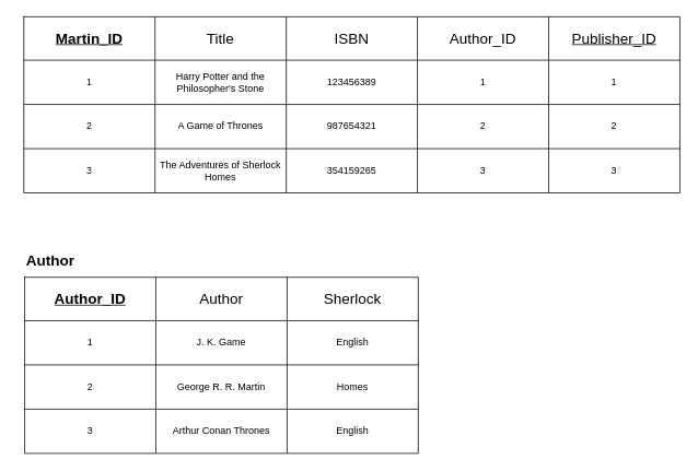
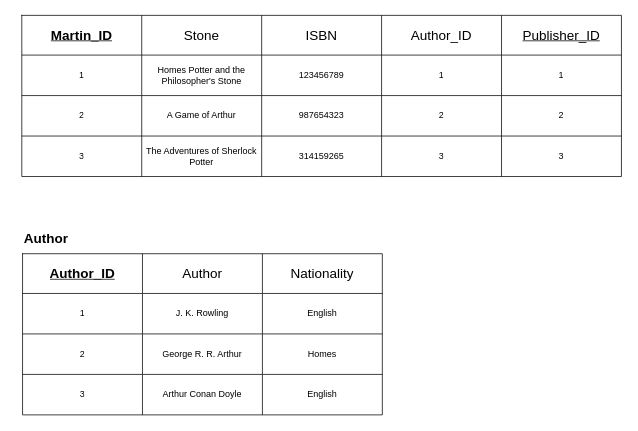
- <mxCell id="5" value="&lt;span style=&quot;font-size: 18px;&quot;&gt;Title&lt;/span&gt;" style="shape=partialRectangle;html=1;whiteSpace=wrap;connectable=0;overflow=hidden;fillColor=none;top=0;left=0;bottom=0;right=0;pointerEvents=1;" parent="3" vertex="1"><mxGeometry x="160" width="160" height="53" as="geometry"><mxRectangle width="160" height="53" as="alternateBounds" /></mxGeometry></mxCell>
+ <mxCell id="5" value="&lt;span style=&quot;font-size: 18px;&quot;&gt;Stone&lt;/span&gt;" style="shape=partialRectangle;html=1;whiteSpace=wrap;connectable=0;overflow=hidden;fillColor=none;top=0;left=0;bottom=0;right=0;pointerEvents=1;" parent="3" vertex="1"><mxGeometry x="160" width="160" height="53" as="geometry"><mxRectangle width="160" height="53" as="alternateBounds" /></mxGeometry></mxCell>
- <mxCell id="11" value="Harry Potter and the Philosopher's Stone" style="shape=partialRectangle;html=1;whiteSpace=wrap;connectable=0;overflow=hidden;fillColor=none;top=0;left=0;bottom=0;right=0;pointerEvents=1;" parent="9" vertex="1"><mxGeometry x="160" width="160" height="54" as="geometry"><mxRectangle width="160" height="54" as="alternateBounds" /></mxGeometry></mxCell>
+ <mxCell id="11" value="Homes Potter and the Philosopher's Stone" style="shape=partialRectangle;html=1;whiteSpace=wrap;connectable=0;overflow=hidden;fillColor=none;top=0;left=0;bottom=0;right=0;pointerEvents=1;" parent="9" vertex="1"><mxGeometry x="160" width="160" height="54" as="geometry"><mxRectangle width="160" height="54" as="alternateBounds" /></mxGeometry></mxCell>
- <mxCell id="12" value="123456389" style="shape=partialRectangle;html=1;whiteSpace=wrap;connectable=0;overflow=hidden;fillColor=none;top=0;left=0;bottom=0;right=0;pointerEvents=1;" parent="9" vertex="1"><mxGeometry x="320" width="160" height="54" as="geometry"><mxRectangle width="160" height="54" as="alternateBounds" /></mxGeometry></mxCell>
+ <mxCell id="12" value="123456789" style="shape=partialRectangle;html=1;whiteSpace=wrap;connectable=0;overflow=hidden;fillColor=none;top=0;left=0;bottom=0;right=0;pointerEvents=1;" parent="9" vertex="1"><mxGeometry x="320" width="160" height="54" as="geometry"><mxRectangle width="160" height="54" as="alternateBounds" /></mxGeometry></mxCell>
- <mxCell id="17" value="A Game of Thrones" style="shape=partialRectangle;html=1;whiteSpace=wrap;connectable=0;overflow=hidden;fillColor=none;top=0;left=0;bottom=0;right=0;pointerEvents=1;" parent="15" vertex="1"><mxGeometry x="160" width="160" height="54" as="geometry"><mxRectangle width="160" height="54" as="alternateBounds" /></mxGeometry></mxCell>
+ <mxCell id="17" value="A Game of Arthur" style="shape=partialRectangle;html=1;whiteSpace=wrap;connectable=0;overflow=hidden;fillColor=none;top=0;left=0;bottom=0;right=0;pointerEvents=1;" parent="15" vertex="1"><mxGeometry x="160" width="160" height="54" as="geometry"><mxRectangle width="160" height="54" as="alternateBounds" /></mxGeometry></mxCell>
- <mxCell id="18" value="987654321" style="shape=partialRectangle;html=1;whiteSpace=wrap;connectable=0;overflow=hidden;fillColor=none;top=0;left=0;bottom=0;right=0;pointerEvents=1;" parent="15" vertex="1"><mxGeometry x="320" width="160" height="54" as="geometry"><mxRectangle width="160" height="54" as="alternateBounds" /></mxGeometry></mxCell>
+ <mxCell id="18" value="987654323" style="shape=partialRectangle;html=1;whiteSpace=wrap;connectable=0;overflow=hidden;fillColor=none;top=0;left=0;bottom=0;right=0;pointerEvents=1;" parent="15" vertex="1"><mxGeometry x="320" width="160" height="54" as="geometry"><mxRectangle width="160" height="54" as="alternateBounds" /></mxGeometry></mxCell>
- <mxCell id="23" value="The Adventures of Sherlock Homes" style="shape=partialRectangle;html=1;whiteSpace=wrap;connectable=0;overflow=hidden;fillColor=none;top=0;left=0;bottom=0;right=0;pointerEvents=1;" parent="21" vertex="1"><mxGeometry x="160" width="160" height="54" as="geometry"><mxRectangle width="160" height="54" as="alternateBounds" /></mxGeometry></mxCell>
+ <mxCell id="23" value="The Adventures of Sherlock Potter" style="shape=partialRectangle;html=1;whiteSpace=wrap;connectable=0;overflow=hidden;fillColor=none;top=0;left=0;bottom=0;right=0;pointerEvents=1;" parent="21" vertex="1"><mxGeometry x="160" width="160" height="54" as="geometry"><mxRectangle width="160" height="54" as="alternateBounds" /></mxGeometry></mxCell>
- <mxCell id="24" value="354159265" style="shape=partialRectangle;html=1;whiteSpace=wrap;connectable=0;overflow=hidden;fillColor=none;top=0;left=0;bottom=0;right=0;pointerEvents=1;" parent="21" vertex="1"><mxGeometry x="320" width="160" height="54" as="geometry"><mxRectangle width="160" height="54" as="alternateBounds" /></mxGeometry></mxCell>
+ <mxCell id="24" value="314159265" style="shape=partialRectangle;html=1;whiteSpace=wrap;connectable=0;overflow=hidden;fillColor=none;top=0;left=0;bottom=0;right=0;pointerEvents=1;" parent="21" vertex="1"><mxGeometry x="320" width="160" height="54" as="geometry"><mxRectangle width="160" height="54" as="alternateBounds" /></mxGeometry></mxCell>
- <mxCell id="31" value="&lt;span style=&quot;font-size: 18px;&quot;&gt;Sherlock&lt;/span&gt;" style="shape=partialRectangle;html=1;whiteSpace=wrap;connectable=0;overflow=hidden;fillColor=none;top=0;left=0;bottom=0;right=0;pointerEvents=1;" vertex="1" parent="28"><mxGeometry x="320" width="160" height="53" as="geometry"><mxRectangle width="160" height="53" as="alternateBounds" /></mxGeometry></mxCell>
+ <mxCell id="31" value="&lt;span style=&quot;font-size: 18px;&quot;&gt;Nationality&lt;/span&gt;" style="shape=partialRectangle;html=1;whiteSpace=wrap;connectable=0;overflow=hidden;fillColor=none;top=0;left=0;bottom=0;right=0;pointerEvents=1;" vertex="1" parent="28"><mxGeometry x="320" width="160" height="53" as="geometry"><mxRectangle width="160" height="53" as="alternateBounds" /></mxGeometry></mxCell>
- <mxCell id="34" value="J. K. Game" style="shape=partialRectangle;html=1;whiteSpace=wrap;connectable=0;overflow=hidden;fillColor=none;top=0;left=0;bottom=0;right=0;pointerEvents=1;" vertex="1" parent="32"><mxGeometry x="160" width="160" height="54" as="geometry"><mxRectangle width="160" height="54" as="alternateBounds" /></mxGeometry></mxCell>
+ <mxCell id="34" value="J. K. Rowling" style="shape=partialRectangle;html=1;whiteSpace=wrap;connectable=0;overflow=hidden;fillColor=none;top=0;left=0;bottom=0;right=0;pointerEvents=1;" vertex="1" parent="32"><mxGeometry x="160" width="160" height="54" as="geometry"><mxRectangle width="160" height="54" as="alternateBounds" /></mxGeometry></mxCell>
- <mxCell id="38" value="George R. R. Martin" style="shape=partialRectangle;html=1;whiteSpace=wrap;connectable=0;overflow=hidden;fillColor=none;top=0;left=0;bottom=0;right=0;pointerEvents=1;" vertex="1" parent="36"><mxGeometry x="160" width="160" height="54" as="geometry"><mxRectangle width="160" height="54" as="alternateBounds" /></mxGeometry></mxCell>
+ <mxCell id="38" value="George R. R. Arthur" style="shape=partialRectangle;html=1;whiteSpace=wrap;connectable=0;overflow=hidden;fillColor=none;top=0;left=0;bottom=0;right=0;pointerEvents=1;" vertex="1" parent="36"><mxGeometry x="160" width="160" height="54" as="geometry"><mxRectangle width="160" height="54" as="alternateBounds" /></mxGeometry></mxCell>
- <mxCell id="42" value="Arthur Conan Thrones" style="shape=partialRectangle;html=1;whiteSpace=wrap;connectable=0;overflow=hidden;fillColor=none;top=0;left=0;bottom=0;right=0;pointerEvents=1;" vertex="1" parent="40"><mxGeometry x="160" width="160" height="54" as="geometry"><mxRectangle width="160" height="54" as="alternateBounds" /></mxGeometry></mxCell>
+ <mxCell id="42" value="Arthur Conan Doyle" style="shape=partialRectangle;html=1;whiteSpace=wrap;connectable=0;overflow=hidden;fillColor=none;top=0;left=0;bottom=0;right=0;pointerEvents=1;" vertex="1" parent="40"><mxGeometry x="160" width="160" height="54" as="geometry"><mxRectangle width="160" height="54" as="alternateBounds" /></mxGeometry></mxCell>
